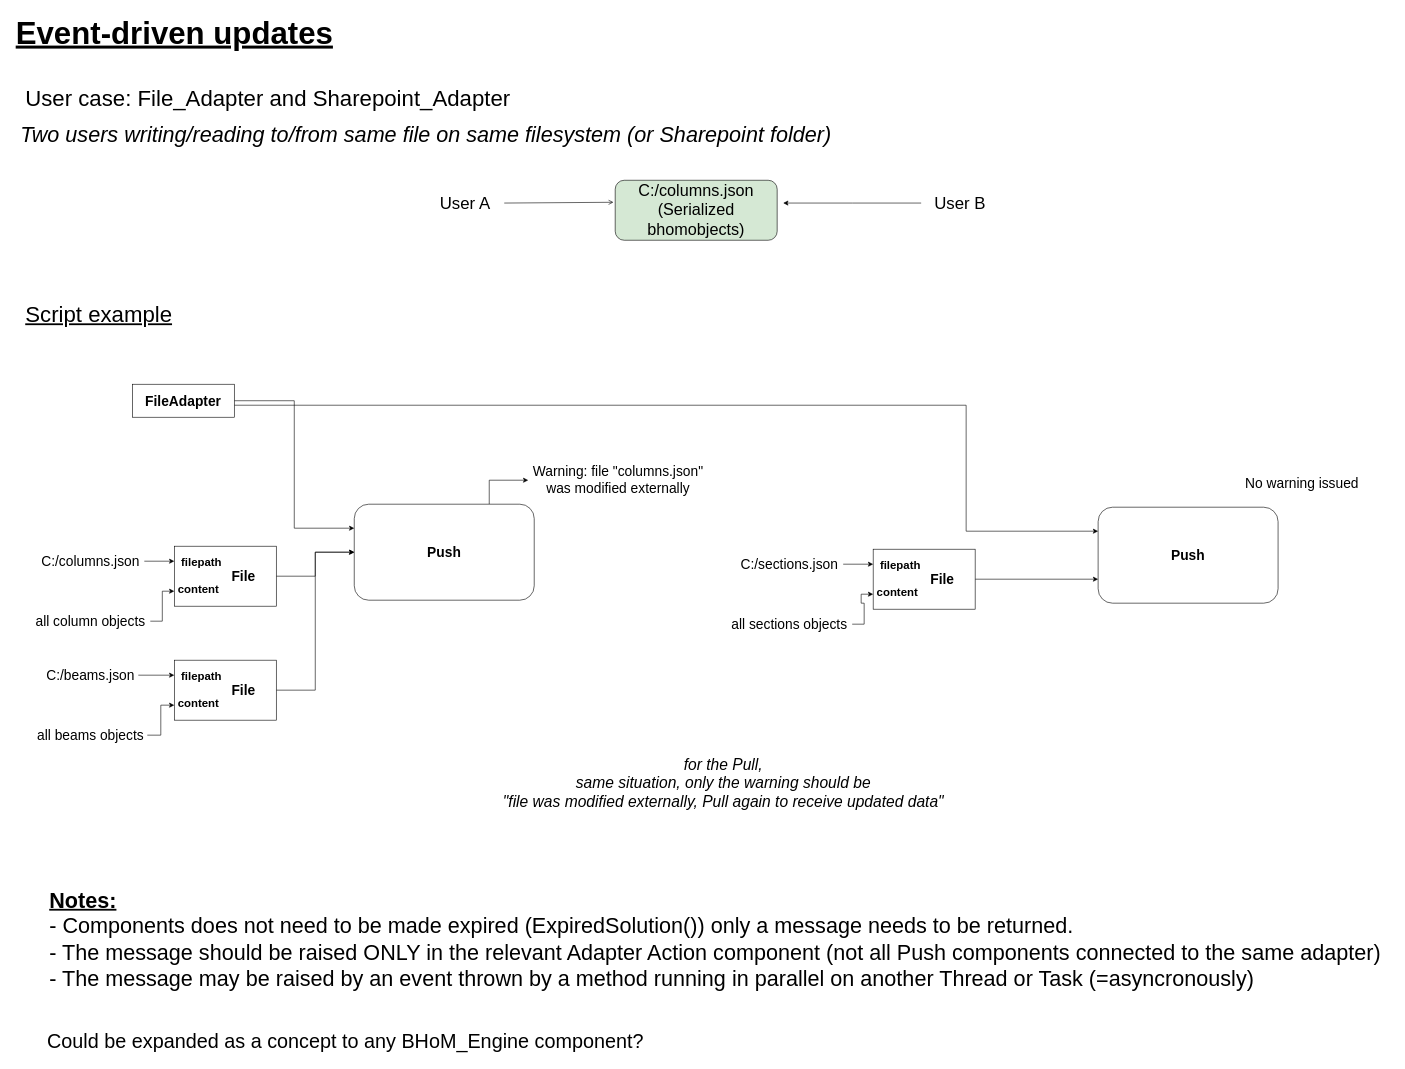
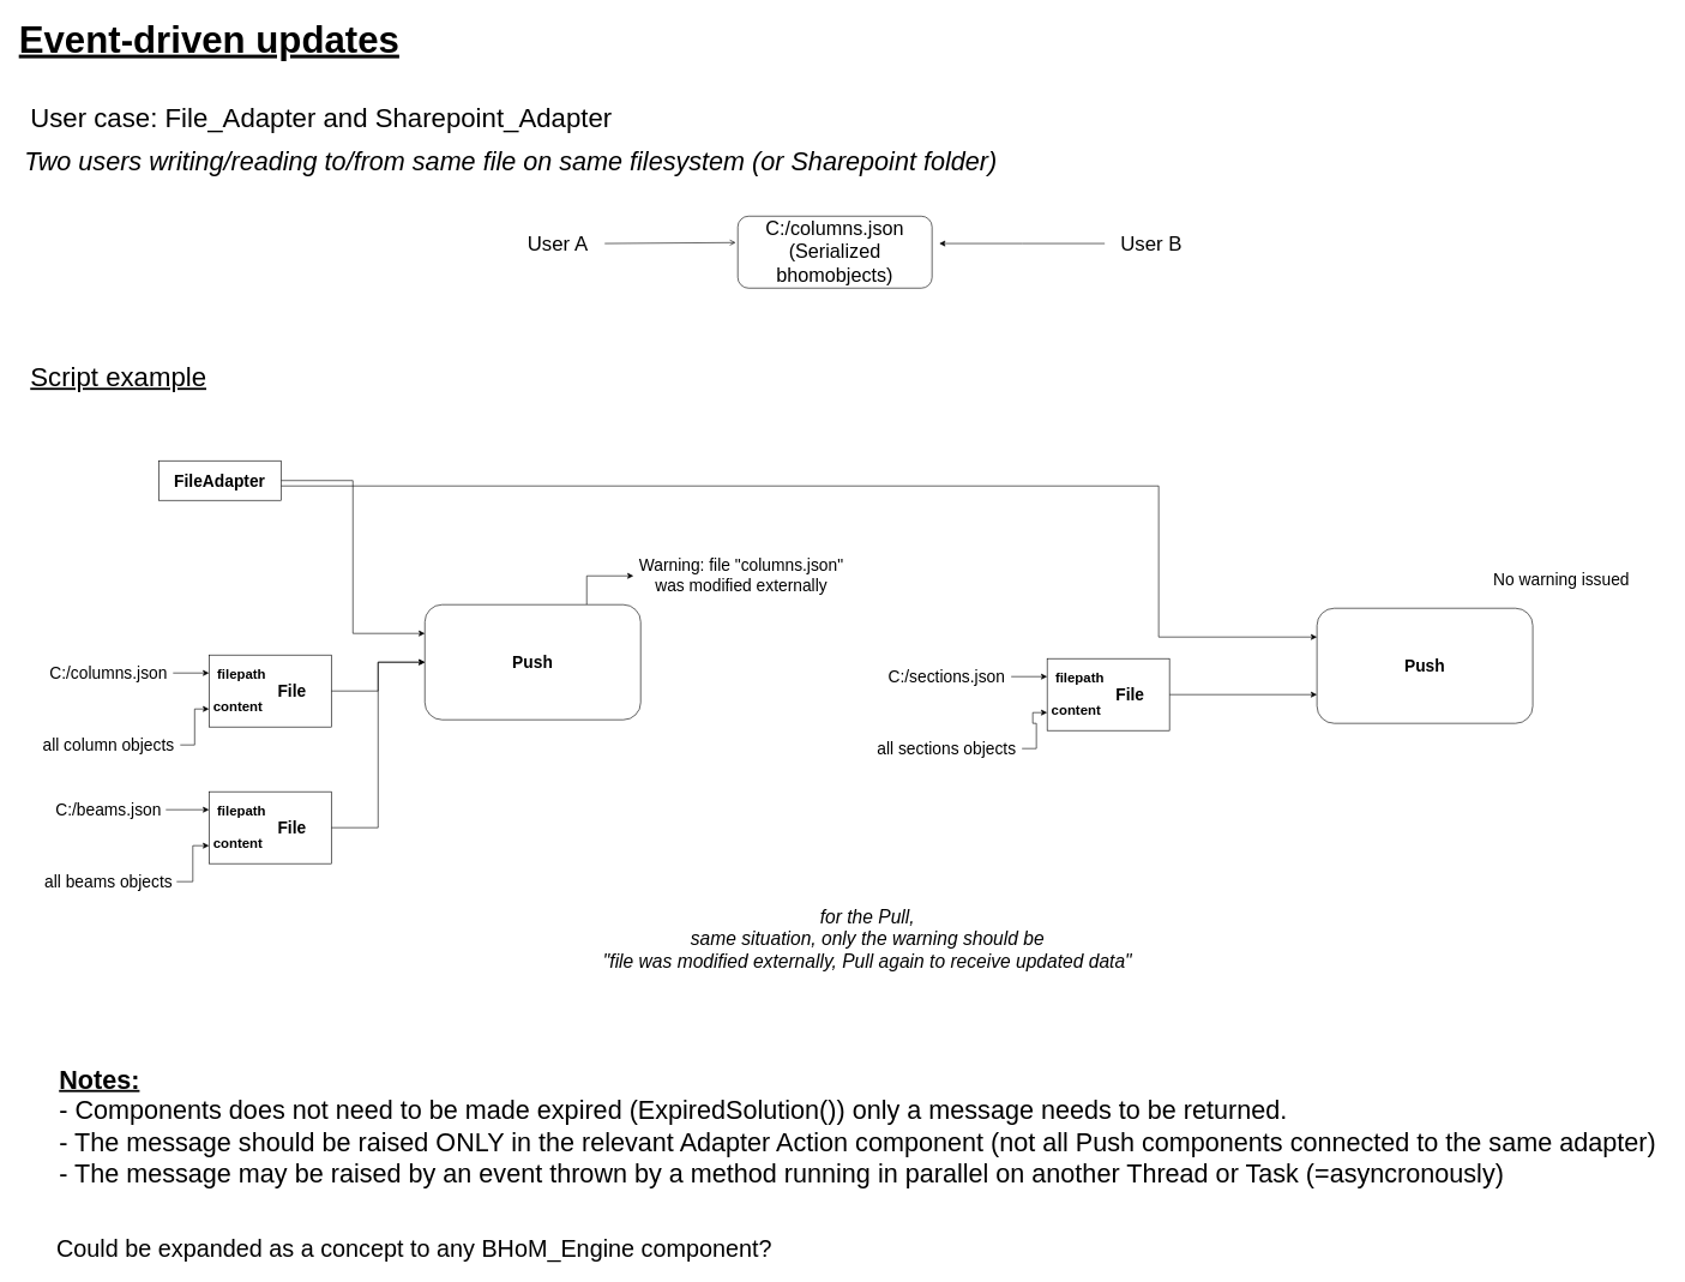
- <mxCell id="8" value="C:/columns.json&lt;br style=&quot;font-size: 27px;&quot;&gt;(Serialized bhomobjects)" style="rounded=1;whiteSpace=wrap;html=1;fontSize=27;fillColor=#d5e8d4;" vertex="1" parent="1"><mxGeometry x="1025" y="300" width="270" height="100" as="geometry" /></mxCell>
+ <mxCell id="8" value="C:/columns.json&lt;br style=&quot;font-size: 27px;&quot;&gt;(Serialized bhomobjects)" style="rounded=1;whiteSpace=wrap;html=1;fontSize=27;" vertex="1" parent="1"><mxGeometry x="1025" y="300" width="270" height="100" as="geometry" /></mxCell>
